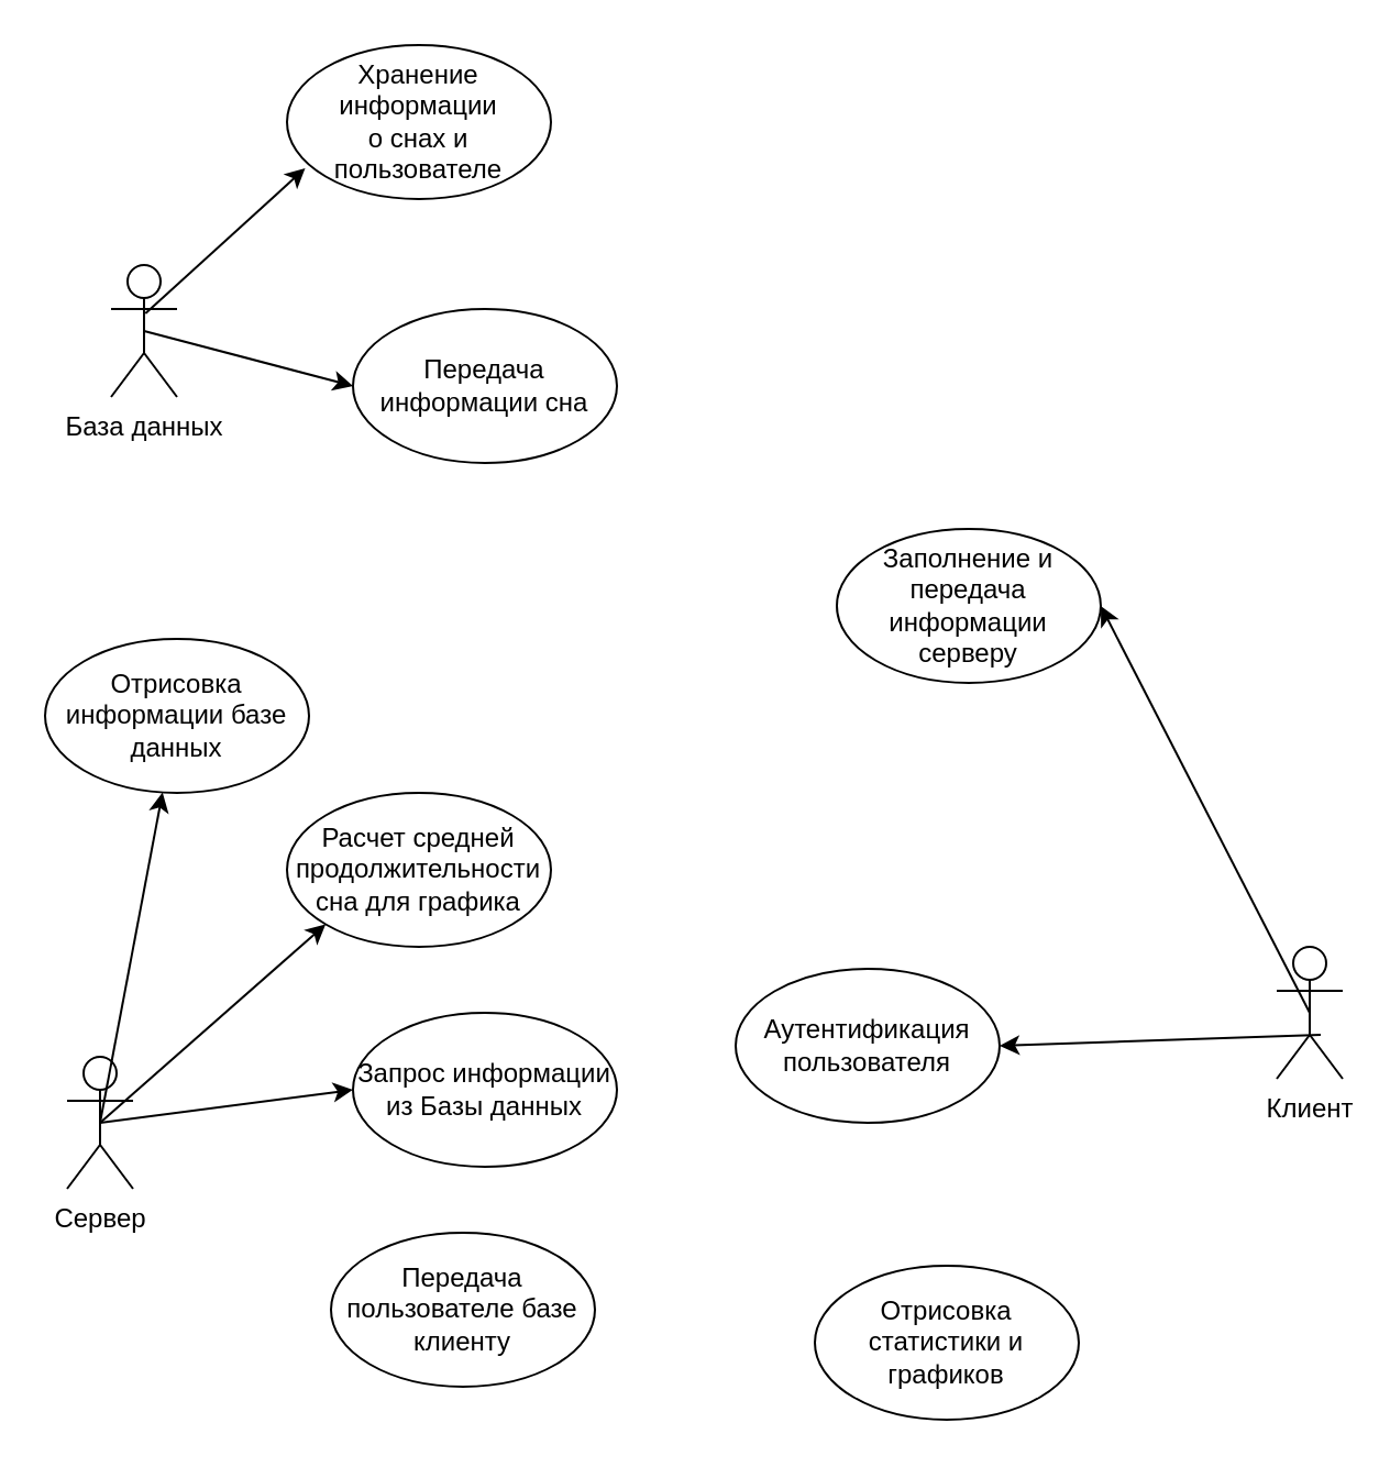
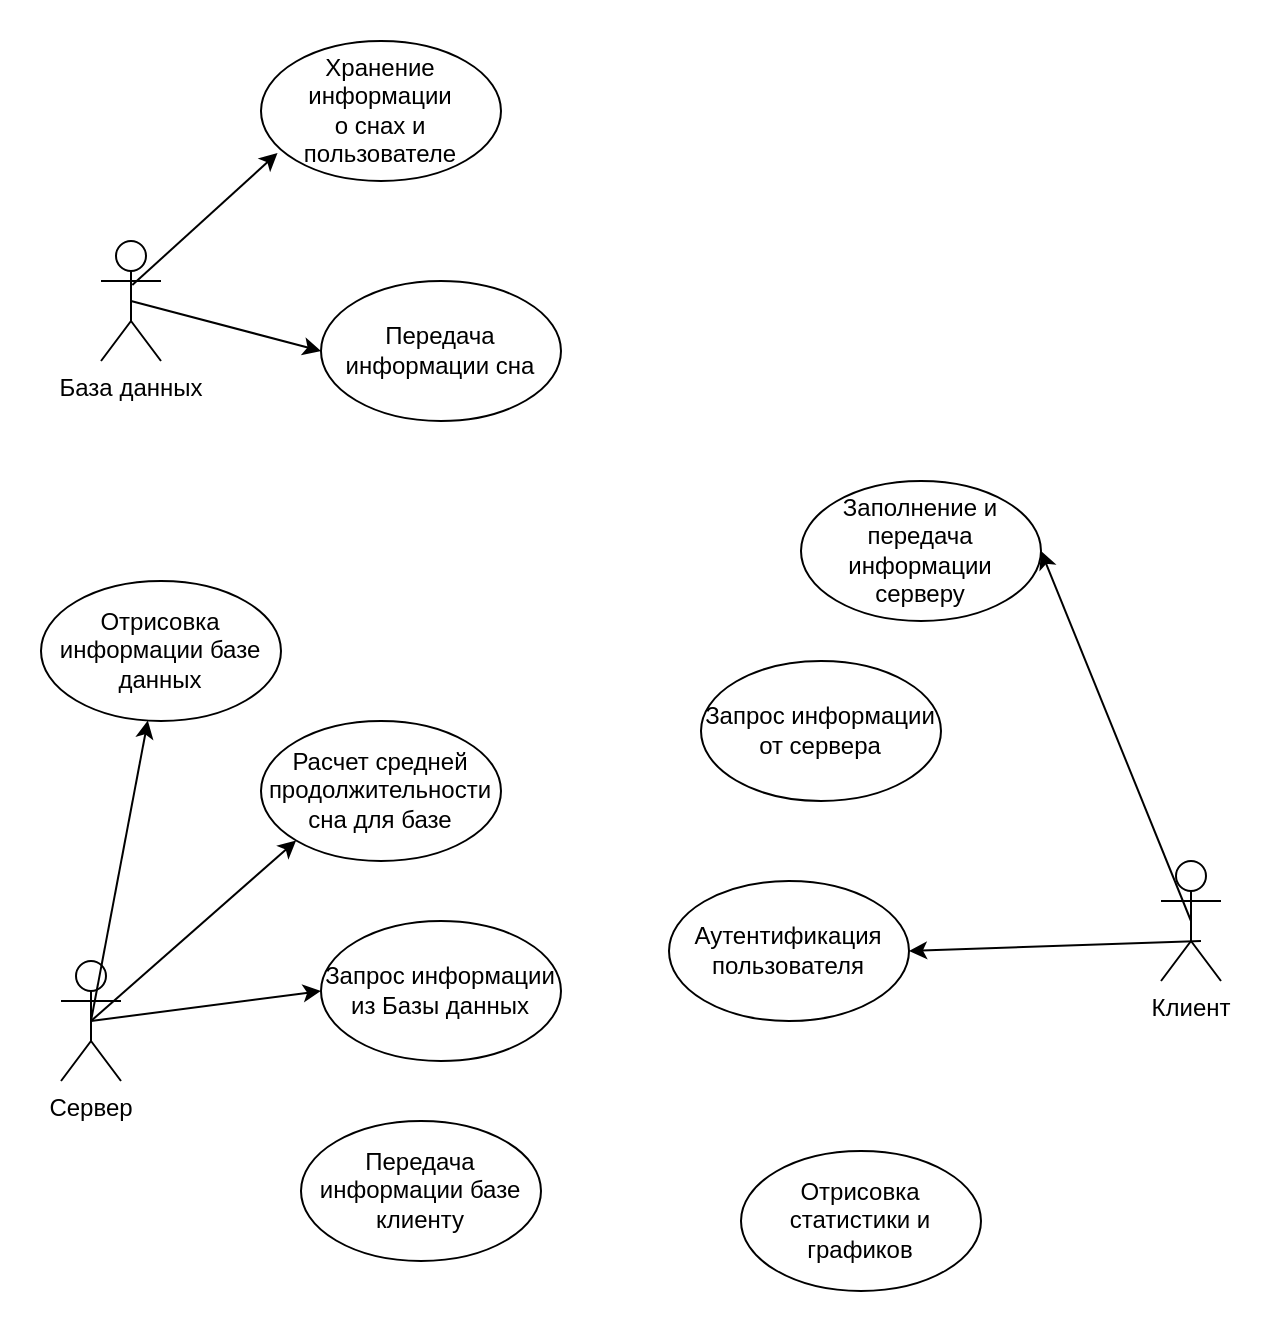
- <mxCell id="17" value="Заполнение и передача информации серверу" style="ellipse;whiteSpace=wrap;html=1;" vertex="1" parent="1"><mxGeometry x="380" y="240" width="120" height="70" as="geometry" /></mxCell>
+ <mxCell id="17" value="Заполнение и передача информации серверу" style="ellipse;whiteSpace=wrap;html=1;" vertex="1" parent="1"><mxGeometry x="400" y="240" width="120" height="70" as="geometry" /></mxCell>
+ <mxCell id="16" value="Запрос информации от сервера" style="ellipse;whiteSpace=wrap;html=1;" vertex="1" parent="1"><mxGeometry x="350" y="330" width="120" height="70" as="geometry" /></mxCell>
- <mxCell id="12" value="Расчет средней продолжительности сна для графика" style="ellipse;whiteSpace=wrap;html=1;" vertex="1" parent="1"><mxGeometry x="130" y="360" width="120" height="70" as="geometry" /></mxCell>
+ <mxCell id="12" value="Расчет средней продолжительности сна для базе" style="ellipse;whiteSpace=wrap;html=1;" vertex="1" parent="1"><mxGeometry x="130" y="360" width="120" height="70" as="geometry" /></mxCell>
- <mxCell id="10" value="Передача пользователе базе клиенту" style="ellipse;whiteSpace=wrap;html=1;" vertex="1" parent="1"><mxGeometry x="150" y="560" width="120" height="70" as="geometry" /></mxCell>
+ <mxCell id="10" value="Передача информации базе клиенту" style="ellipse;whiteSpace=wrap;html=1;" vertex="1" parent="1"><mxGeometry x="150" y="560" width="120" height="70" as="geometry" /></mxCell>
